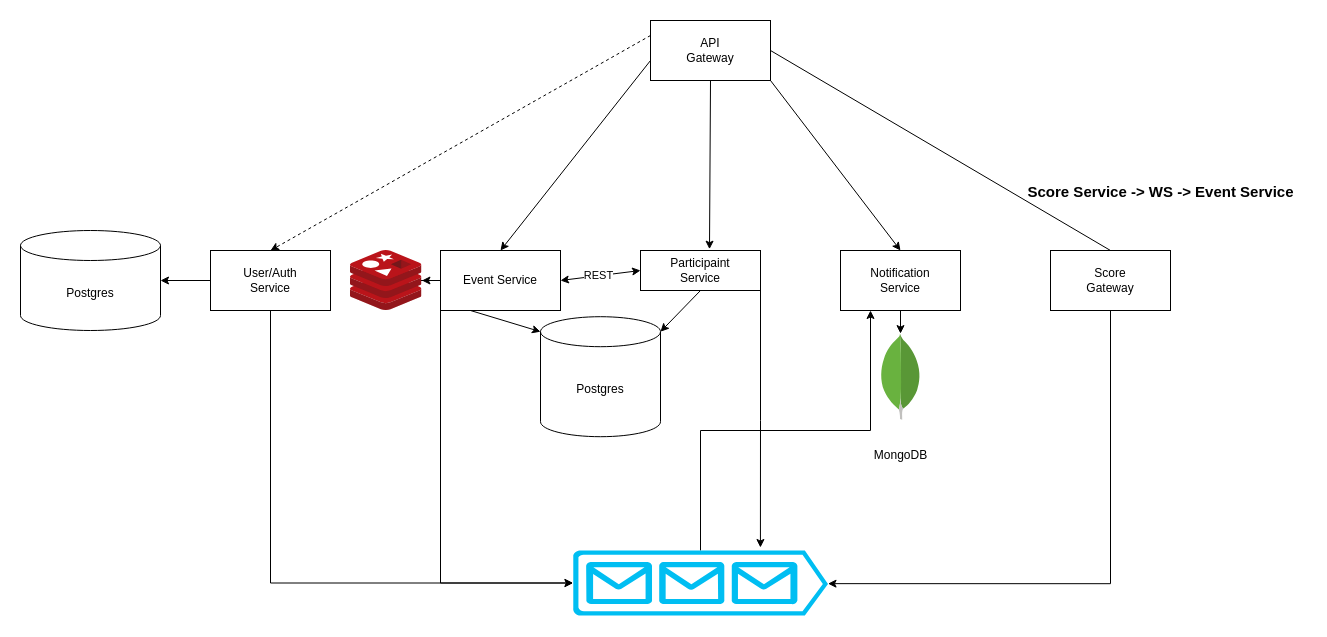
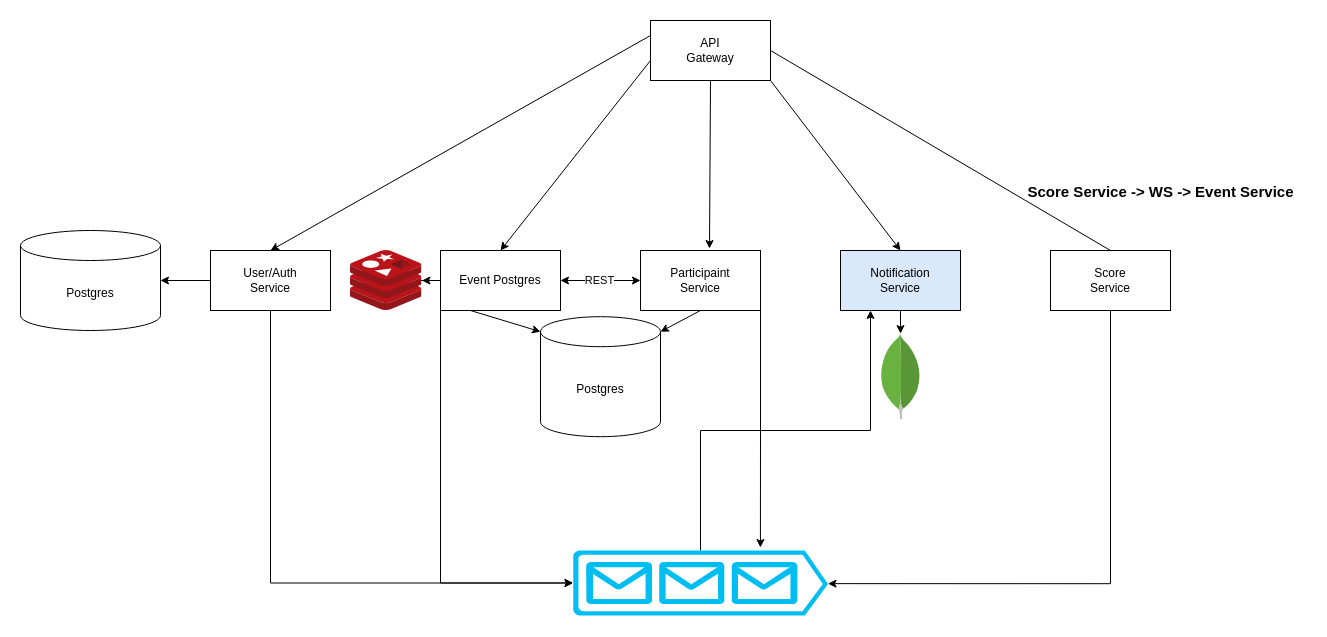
- <mxCell id="10" value="" style="endArrow=classic;html=1;rounded=0;entryX=0.5;entryY=0;entryDx=0;entryDy=0;exitX=0;exitY=0.25;exitDx=0;exitDy=0;dashed=1;" edge="1" parent="1" source="2" target="3"><mxGeometry width="50" height="50" relative="1" as="geometry"><mxPoint x="550" y="170" as="sourcePoint" /><mxPoint x="600" y="120" as="targetPoint" /></mxGeometry></mxCell>
+ <mxCell id="10" value="" style="endArrow=classic;html=1;rounded=0;entryX=0.5;entryY=0;entryDx=0;entryDy=0;exitX=0;exitY=0.25;exitDx=0;exitDy=0;" edge="1" parent="1" source="2" target="3"><mxGeometry width="50" height="50" relative="1" as="geometry"><mxPoint x="550" y="170" as="sourcePoint" /><mxPoint x="600" y="120" as="targetPoint" /></mxGeometry></mxCell>
- <mxCell id="6" value="Participaint&lt;br&gt;Service" style="rounded=0;whiteSpace=wrap;html=1;" vertex="1" parent="1"><mxGeometry x="640" y="250" width="120" height="40" as="geometry" /></mxCell>
+ <mxCell id="6" value="Participaint&lt;br&gt;Service" style="rounded=0;whiteSpace=wrap;html=1;" vertex="1" parent="1"><mxGeometry x="640" y="250" width="120" height="60" as="geometry" /></mxCell>
- <mxCell id="5" value="Event Service" style="rounded=0;whiteSpace=wrap;html=1;" vertex="1" parent="1"><mxGeometry x="440" y="250" width="120" height="60" as="geometry" /></mxCell>
+ <mxCell id="5" value="Event Postgres" style="rounded=0;whiteSpace=wrap;html=1;" vertex="1" parent="1"><mxGeometry x="440" y="250" width="120" height="60" as="geometry" /></mxCell>
- <mxCell id="8" value="Notification&lt;br&gt;Service" style="rounded=0;whiteSpace=wrap;html=1;" vertex="1" parent="1"><mxGeometry x="840" y="250" width="120" height="60" as="geometry" /></mxCell>
+ <mxCell id="8" value="Notification&lt;br&gt;Service" style="rounded=0;whiteSpace=wrap;html=1;fillColor=#dae8fc;" vertex="1" parent="1"><mxGeometry x="840" y="250" width="120" height="60" as="geometry" /></mxCell>
- <mxCell id="9" value="Score&lt;br&gt;Gateway" style="rounded=0;whiteSpace=wrap;html=1;" vertex="1" parent="1"><mxGeometry x="1050" y="250" width="120" height="60" as="geometry" /></mxCell>
+ <mxCell id="9" value="Score&lt;br&gt;Service" style="rounded=0;whiteSpace=wrap;html=1;" vertex="1" parent="1"><mxGeometry x="1050" y="250" width="120" height="60" as="geometry" /></mxCell>
- <mxCell id="22" value="MongoDB" style="text;html=1;align=center;verticalAlign=middle;resizable=0;points=[];autosize=1;strokeColor=none;fillColor=none;" vertex="1" parent="1"><mxGeometry x="860" y="440" width="80" height="30" as="geometry" /></mxCell>
